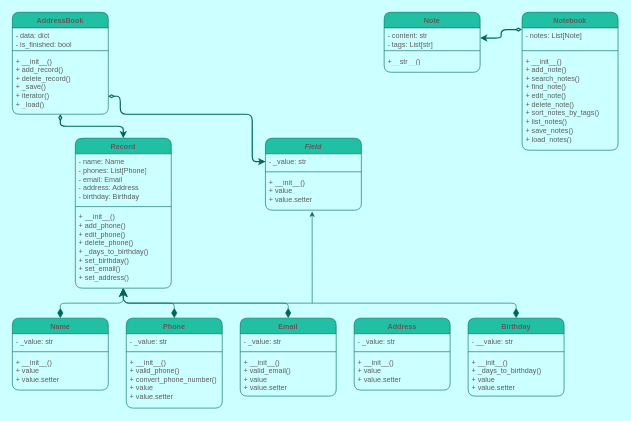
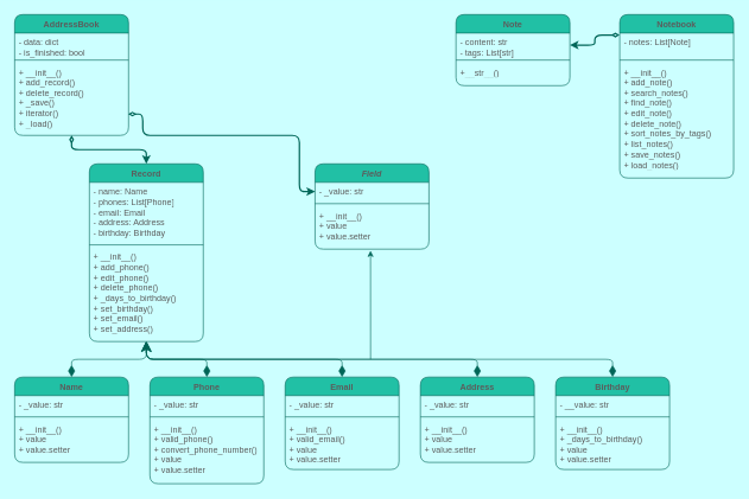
+ <mxCell id="33" value="1" style="endArrow=open;html=1;endSize=12;startArrow=diamondThin;startSize=14;startFill=1;edgeStyle=orthogonalEdgeStyle;align=left;verticalAlign=bottom;rounded=1;fontColor=default;fontSize=1;exitX=0.5;exitY=0;exitDx=0;exitDy=0;noLabel=1;labelBackgroundColor=none;strokeColor=#006658;" edge="1" parent="1" source="27" target="7"><mxGeometry x="-1" y="3" relative="1" as="geometry"><mxPoint x="220" y="399" as="sourcePoint" /><mxPoint x="380" y="399" as="targetPoint" /></mxGeometry></mxCell>
